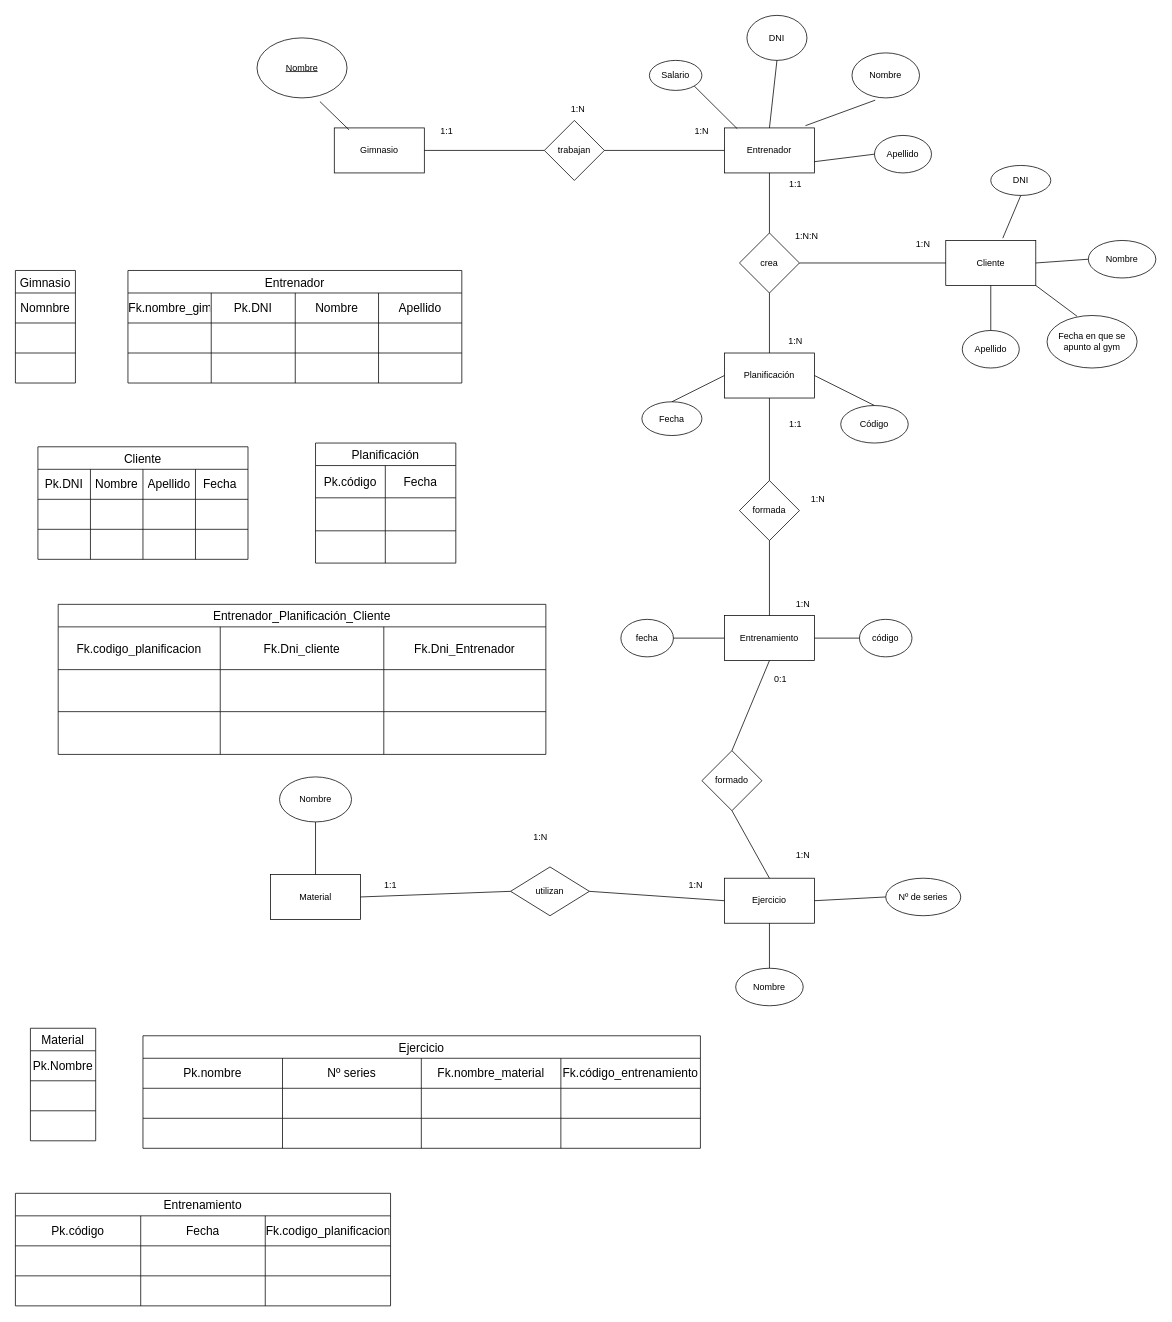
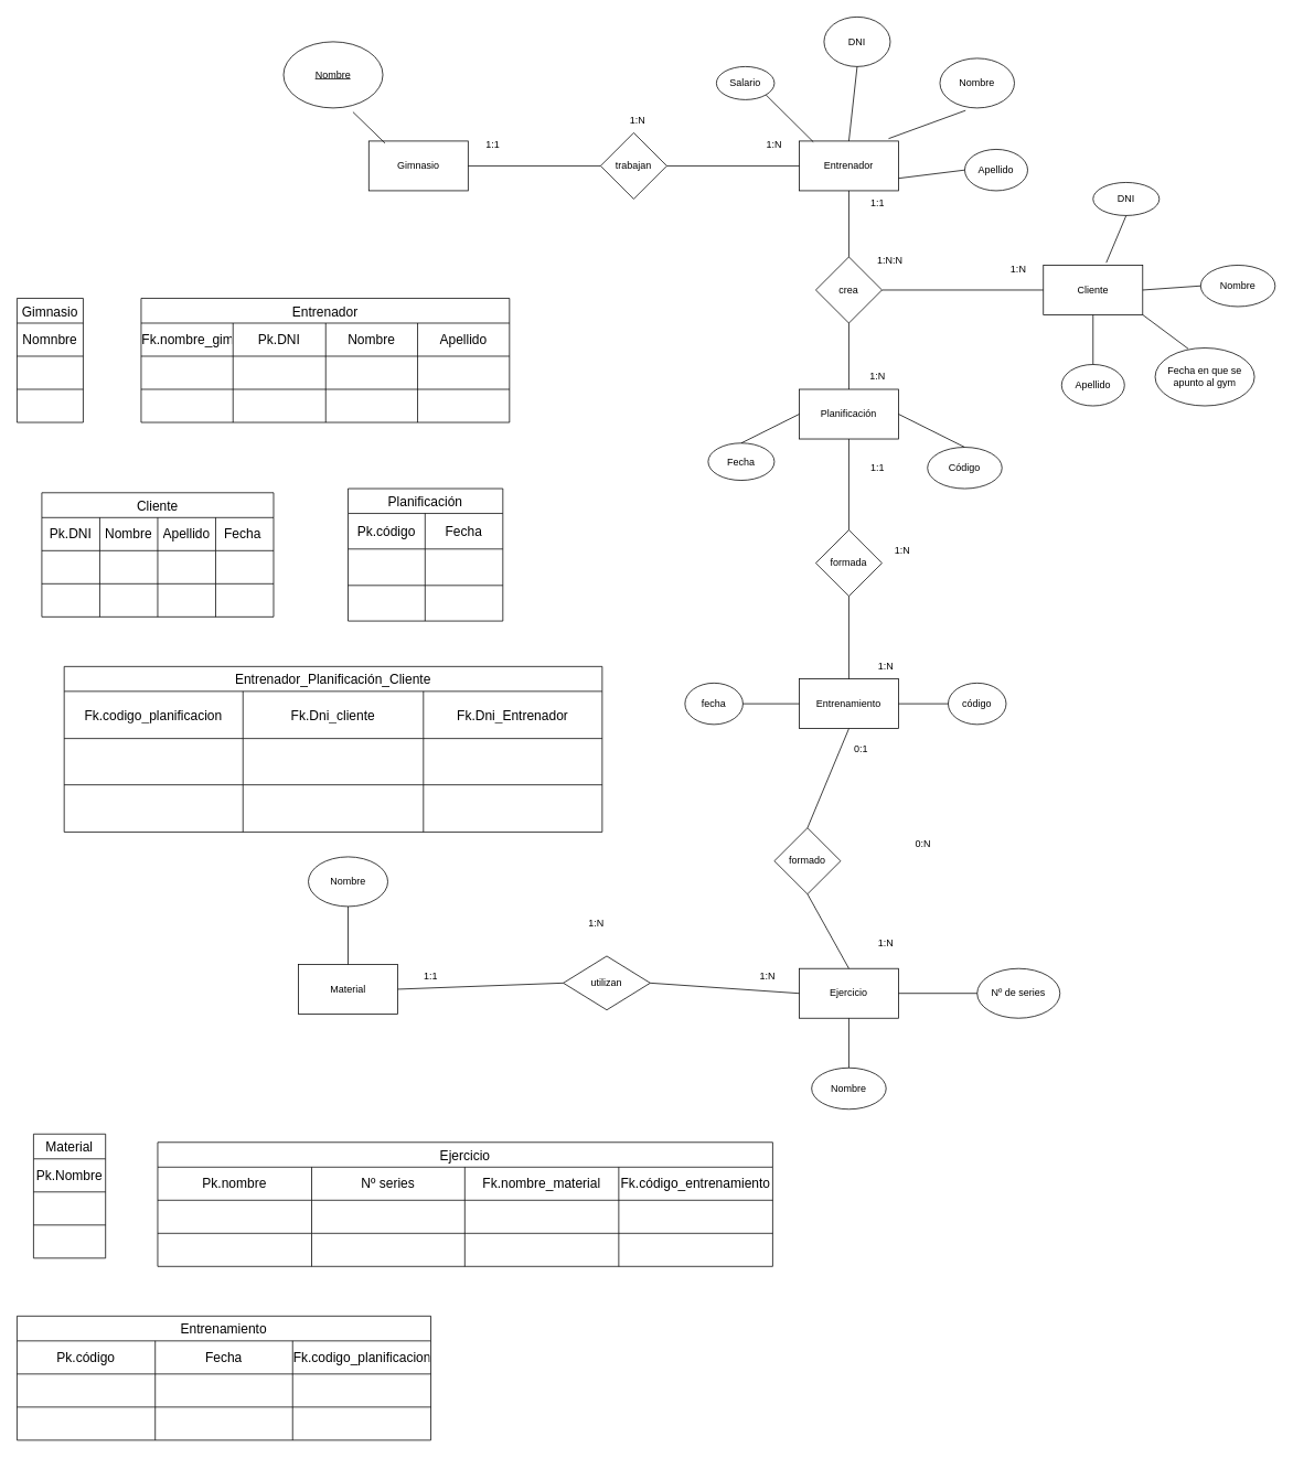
+ <mxCell id="65" value="0:N" style="text;html=1;strokeColor=none;fillColor=none;align=center;verticalAlign=middle;whiteSpace=wrap;rounded=0;" parent="1" vertex="1"><mxGeometry x="1085" y="1005" width="60" height="30" as="geometry" /></mxCell>
- <mxCell id="54" value="Nº de series" style="ellipse;whiteSpace=wrap;html=1;" parent="1" vertex="1"><mxGeometry x="1180" y="1170" width="100" height="50" as="geometry" /></mxCell>
+ <mxCell id="54" value="Nº de series" style="ellipse;whiteSpace=wrap;html=1;" parent="1" vertex="1"><mxGeometry x="1180" y="1170" width="100" height="60" as="geometry" /></mxCell>
